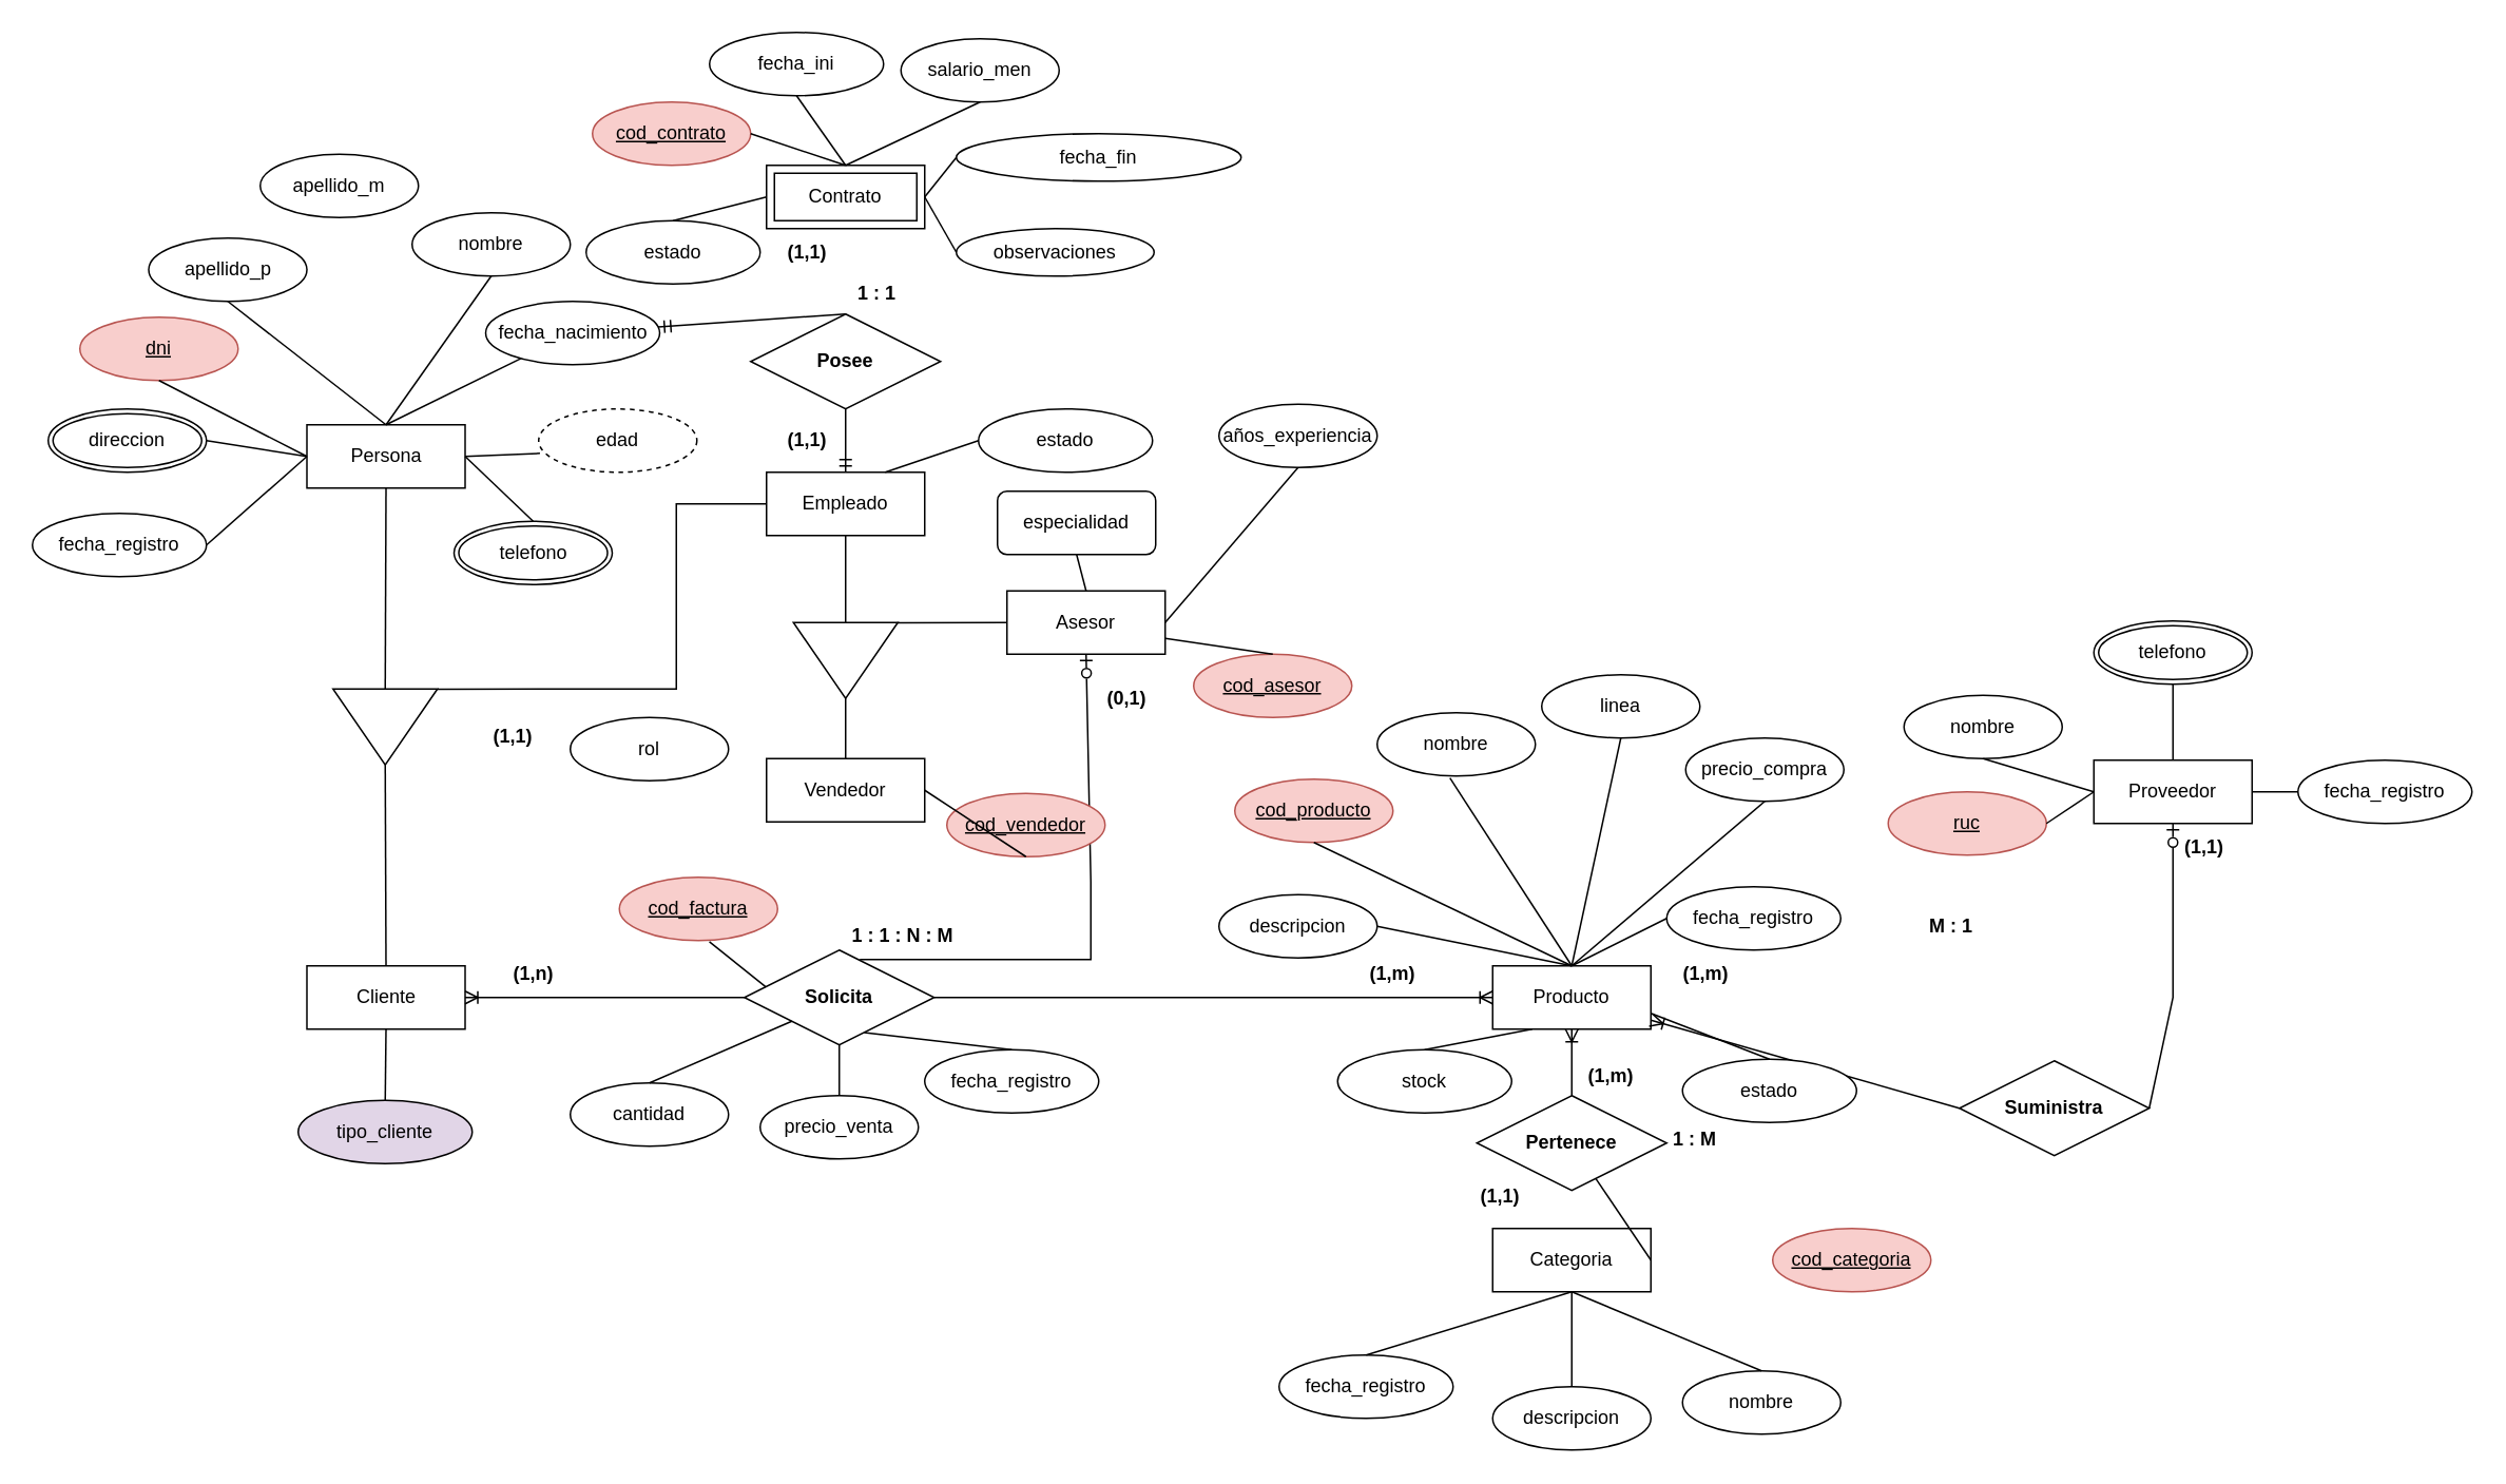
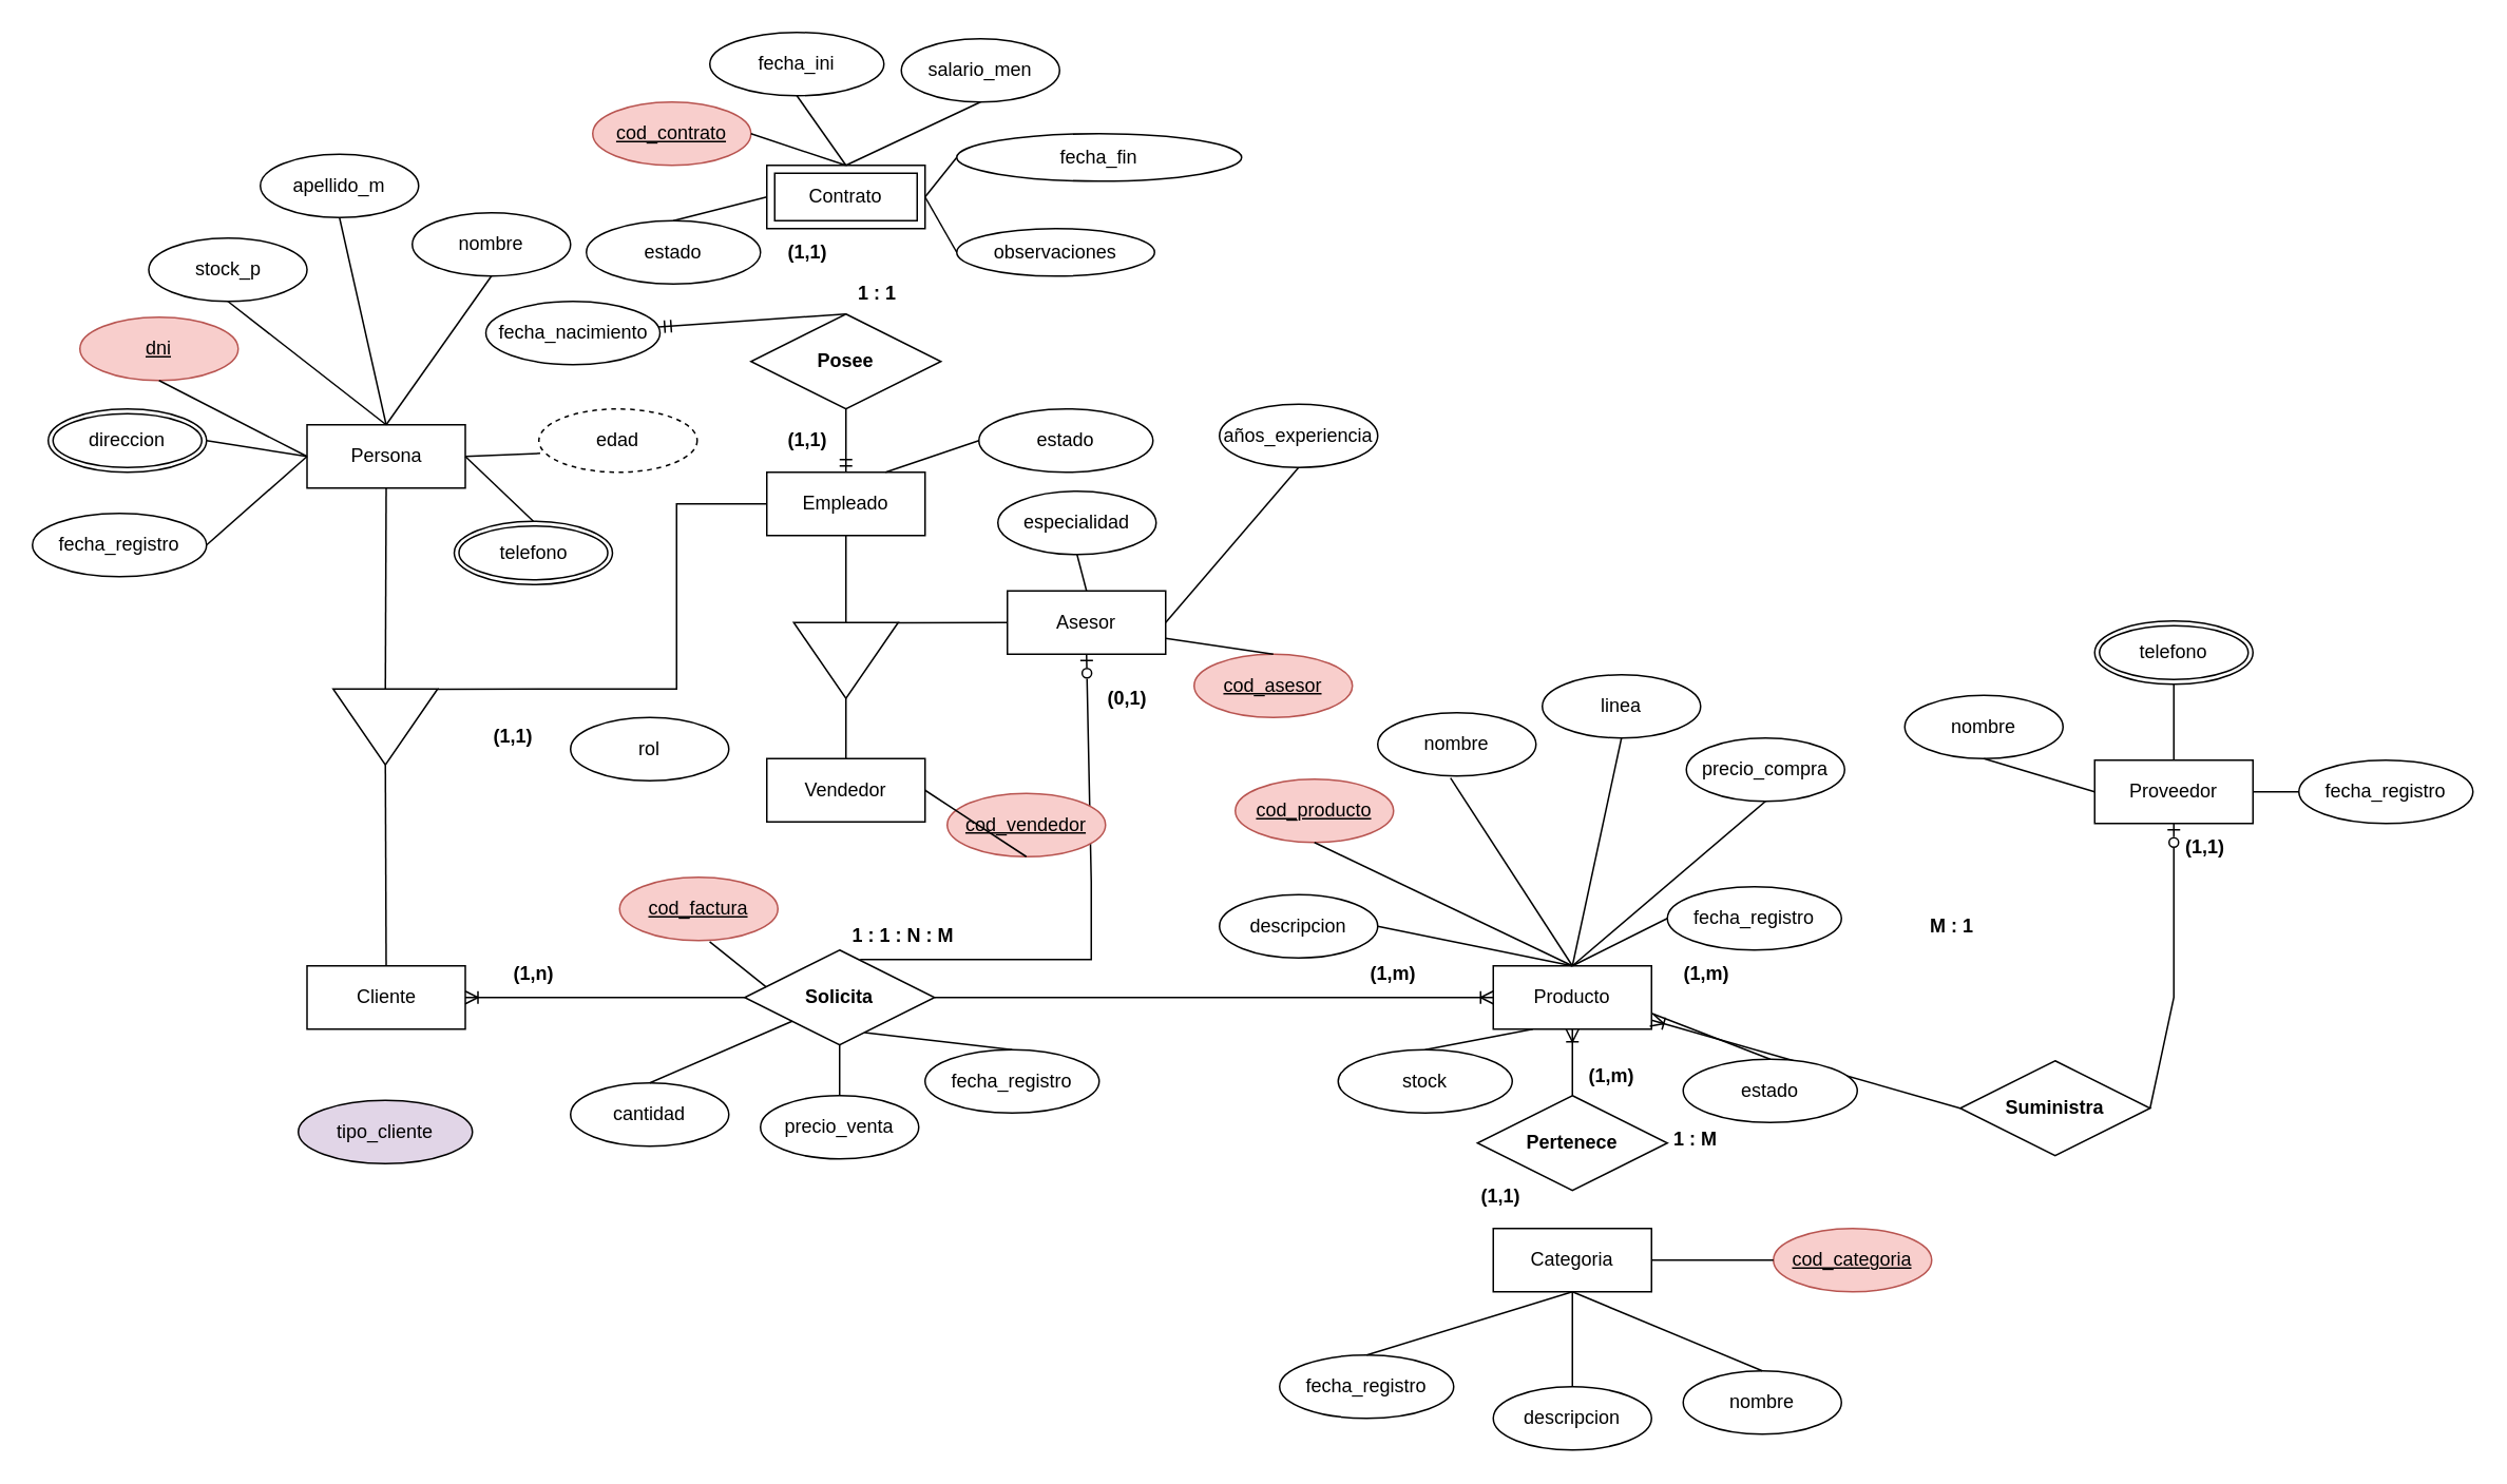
- <mxCell id="64" value="apellido_p" style="ellipse;whiteSpace=wrap;html=1;align=center;" vertex="1" parent="1"><mxGeometry x="93.5" y="150" width="100" height="40" as="geometry" /></mxCell>
+ <mxCell id="64" value="stock_p" style="ellipse;whiteSpace=wrap;html=1;align=center;" vertex="1" parent="1"><mxGeometry x="93.5" y="150" width="100" height="40" as="geometry" /></mxCell>
- <mxCell id="115" value="" style="endArrow=none;html=1;rounded=0;exitX=0.5;exitY=0;exitDx=0;exitDy=0;" edge="1" parent="1" source="60" target="63"><mxGeometry width="50" height="50" relative="1" as="geometry"><mxPoint x="209" y="244" as="sourcePoint" /><mxPoint x="259" y="194" as="targetPoint" /></mxGeometry></mxCell>
+ <mxCell id="115" value="" style="endArrow=none;html=1;rounded=0;entryX=0.5;entryY=1;entryDx=0;entryDy=0;exitX=0.5;exitY=0;exitDx=0;exitDy=0;" edge="1" parent="1" source="60" target="114"><mxGeometry width="50" height="50" relative="1" as="geometry"><mxPoint x="209" y="244" as="sourcePoint" /><mxPoint x="259" y="194" as="targetPoint" /></mxGeometry></mxCell>
- <mxCell id="103" value="especialidad" style="whiteSpace=wrap;html=1;align=center;rounded=1;" vertex="1" parent="1"><mxGeometry x="630" y="310" width="100" height="40" as="geometry" /></mxCell>
+ <mxCell id="103" value="especialidad" style="ellipse;whiteSpace=wrap;html=1;align=center;" vertex="1" parent="1"><mxGeometry x="630" y="310" width="100" height="40" as="geometry" /></mxCell>
- <mxCell id="39" value="" style="endArrow=none;html=1;rounded=0;entryX=1;entryY=0.5;entryDx=0;entryDy=0;exitX=0;exitY=0.5;exitDx=0;exitDy=0;" edge="1" parent="1" source="4" target="38"><mxGeometry width="50" height="50" relative="1" as="geometry"><mxPoint x="1243" y="570" as="sourcePoint" /><mxPoint x="1293" y="520" as="targetPoint" /></mxGeometry></mxCell>
- <mxCell id="38" value="ruc" style="ellipse;whiteSpace=wrap;html=1;align=center;fontStyle=4;fillColor=#f8cecc;strokeColor=#b85450;" vertex="1" parent="1"><mxGeometry x="1193" y="500" width="100" height="40" as="geometry" /></mxCell>
- <mxCell id="69" value="" style="endArrow=none;html=1;rounded=0;entryX=0.5;entryY=1;entryDx=0;entryDy=0;exitX=0.5;exitY=0;exitDx=0;exitDy=0;" edge="1" parent="1" source="16" target="2"><mxGeometry width="50" height="50" relative="1" as="geometry"><mxPoint x="96.5" y="710" as="sourcePoint" /><mxPoint x="146.5" y="660" as="targetPoint" /></mxGeometry></mxCell>
- <mxCell id="29" value="" style="endArrow=none;html=1;rounded=0;exitX=1;exitY=0.5;exitDx=0;exitDy=0;" edge="1" parent="1" source="12" target="11"><mxGeometry width="50" height="50" relative="1" as="geometry"><mxPoint x="1083" y="816" as="sourcePoint" /><mxPoint x="1133" y="766" as="targetPoint" /></mxGeometry></mxCell>
+ <mxCell id="29" value="" style="endArrow=none;html=1;rounded=0;entryX=0;entryY=0.5;entryDx=0;entryDy=0;exitX=1;exitY=0.5;exitDx=0;exitDy=0;" edge="1" parent="1" source="12" target="24"><mxGeometry width="50" height="50" relative="1" as="geometry"><mxPoint x="1083" y="816" as="sourcePoint" /><mxPoint x="1133" y="766" as="targetPoint" /></mxGeometry></mxCell>
